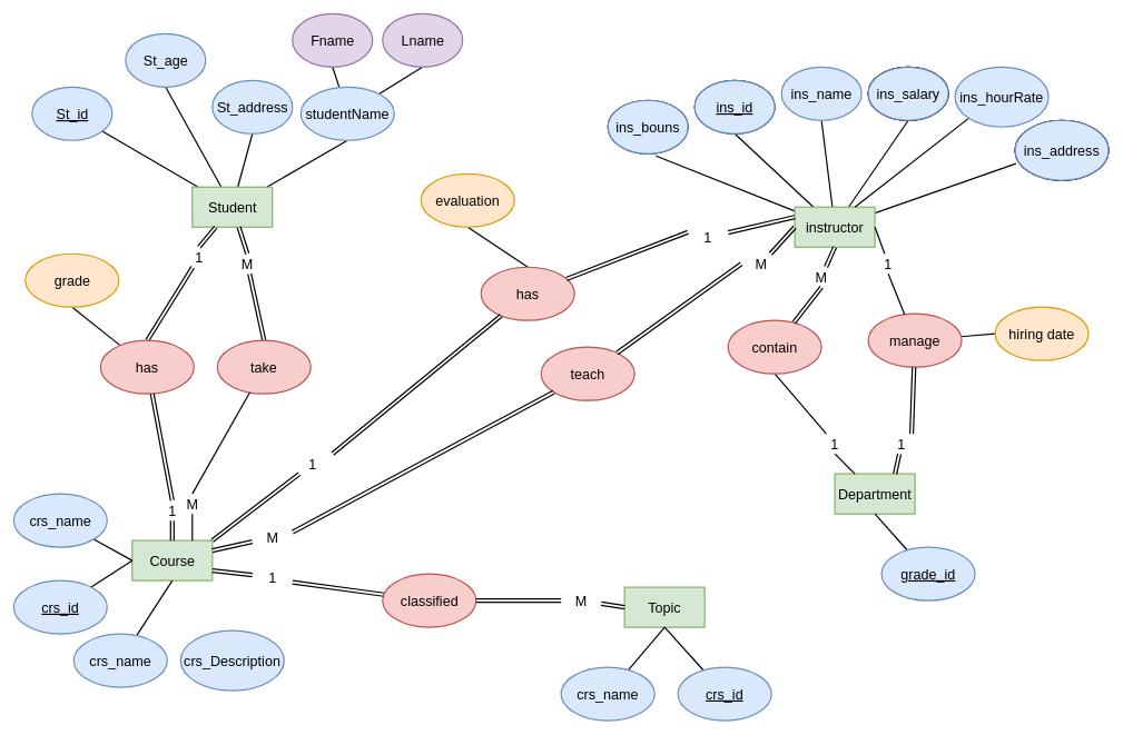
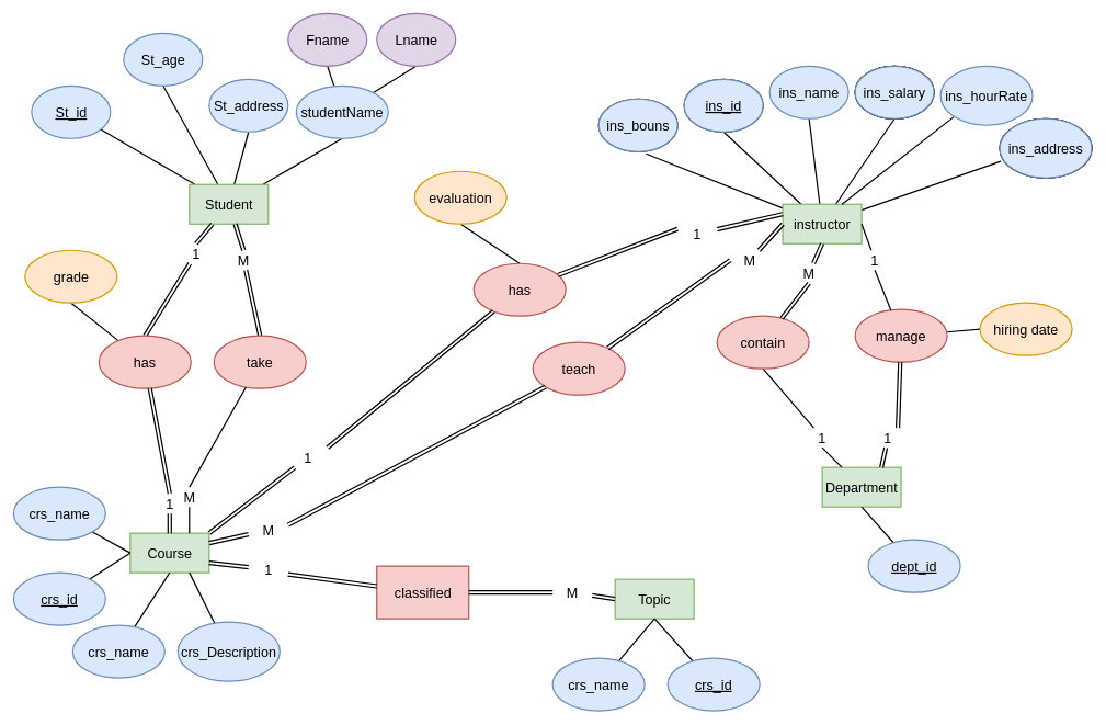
- <mxCell id="20" value="grade_id" style="ellipse;whiteSpace=wrap;html=1;fontSize=21;strokeWidth=2;fontStyle=4;fillColor=#dae8fc;strokeColor=#6c8ebf;" parent="1" vertex="1"><mxGeometry x="1320" y="820" width="140" height="80" as="geometry" /></mxCell>
+ <mxCell id="20" value="dept_id" style="ellipse;whiteSpace=wrap;html=1;fontSize=21;strokeWidth=2;fontStyle=4;fillColor=#dae8fc;strokeColor=#6c8ebf;" parent="1" vertex="1"><mxGeometry x="1320" y="820" width="140" height="80" as="geometry" /></mxCell>
- <mxCell id="101" value="classified" style="ellipse;whiteSpace=wrap;html=1;fontSize=21;strokeWidth=2;fontStyle=0;fillColor=#f8cecc;strokeColor=#b85450;" parent="1" vertex="1"><mxGeometry x="572.5" y="860" width="140" height="80" as="geometry" /></mxCell>
+ <mxCell id="101" value="classified" style="whiteSpace=wrap;html=1;fontSize=21;strokeWidth=2;fontStyle=0;fillColor=#f8cecc;strokeColor=#b85450;rounded=0;" parent="1" vertex="1"><mxGeometry x="572.5" y="860" width="140" height="80" as="geometry" /></mxCell>
+ <mxCell id="28" style="edgeStyle=none;rounded=0;orthogonalLoop=1;jettySize=auto;html=1;entryX=0.75;entryY=1;entryDx=0;entryDy=0;fontSize=21;endArrow=none;endFill=0;strokeWidth=2;" parent="1" source="29" target="21" edge="1"><mxGeometry relative="1" as="geometry" /></mxCell>
